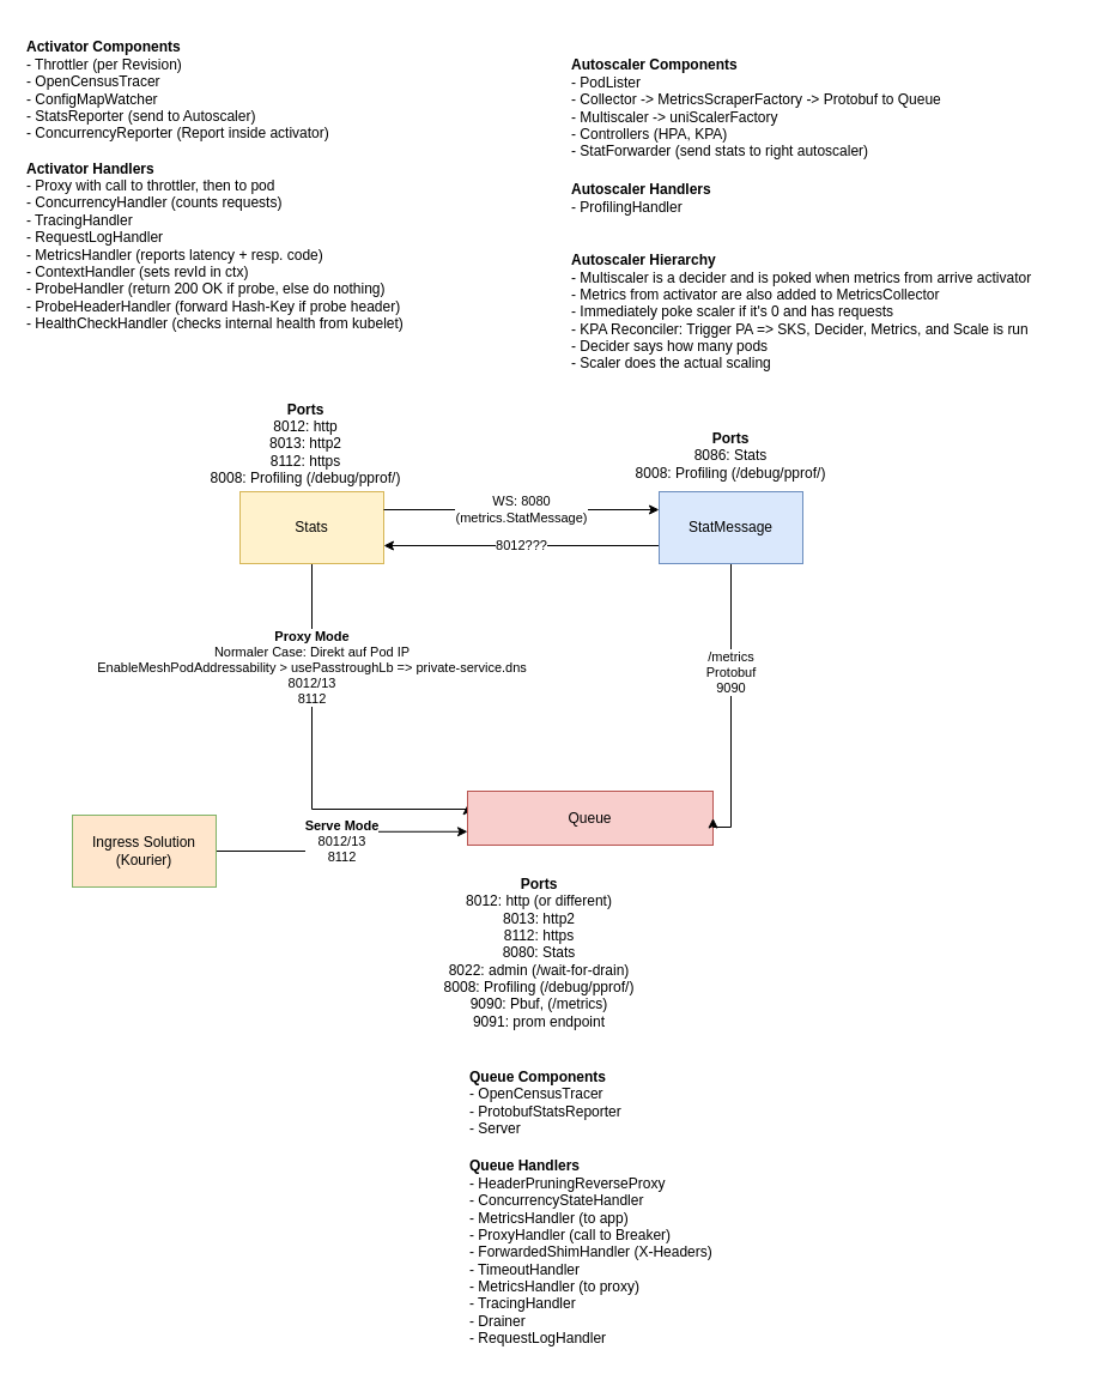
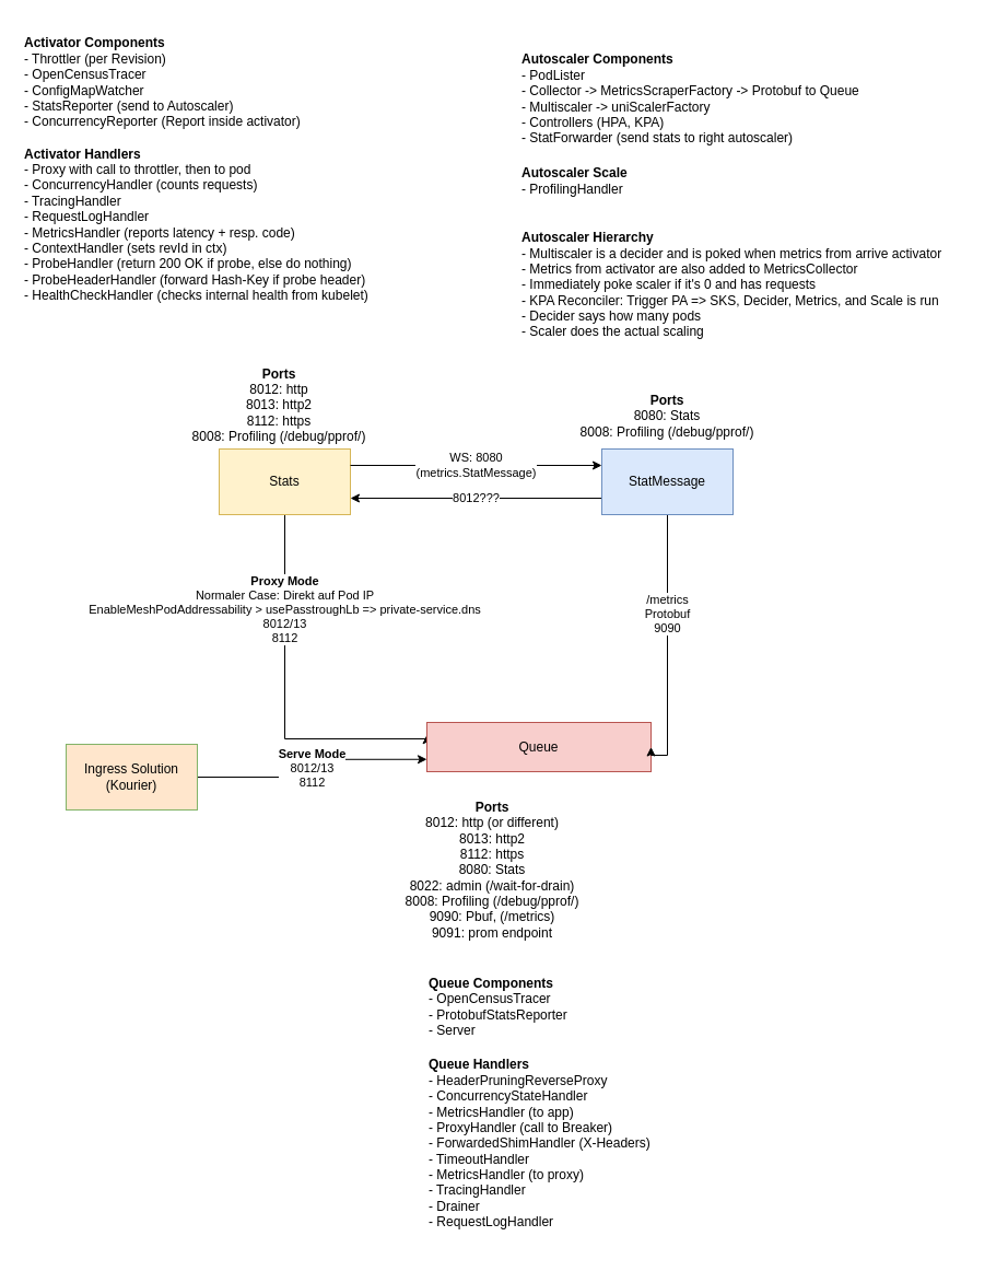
- <mxCell id="12" value="&lt;b&gt;Autoscaler Handlers&lt;br&gt;&lt;/b&gt;- ProfilingHandler" style="text;html=1;strokeColor=none;fillColor=none;align=left;verticalAlign=middle;whiteSpace=wrap;rounded=0;" parent="1" vertex="1"><mxGeometry x="475" y="150" width="160" height="30" as="geometry" /></mxCell>
+ <mxCell id="12" value="&lt;b&gt;Autoscaler Scale&lt;br&gt;&lt;/b&gt;- ProfilingHandler" style="text;html=1;strokeColor=none;fillColor=none;align=left;verticalAlign=middle;whiteSpace=wrap;rounded=0;" parent="1" vertex="1"><mxGeometry x="475" y="150" width="160" height="30" as="geometry" /></mxCell>
- <mxCell id="14" value="&lt;b&gt;Ports&lt;/b&gt;&lt;br&gt;8086: Stats&lt;br&gt;8008: Profiling (/debug/pprof/)" style="text;html=1;strokeColor=none;fillColor=none;align=center;verticalAlign=middle;whiteSpace=wrap;rounded=0;" parent="1" vertex="1"><mxGeometry x="475" y="340" width="270" height="80" as="geometry" /></mxCell>
+ <mxCell id="14" value="&lt;b&gt;Ports&lt;/b&gt;&lt;br&gt;8080: Stats&lt;br&gt;8008: Profiling (/debug/pprof/)" style="text;html=1;strokeColor=none;fillColor=none;align=center;verticalAlign=middle;whiteSpace=wrap;rounded=0;" parent="1" vertex="1"><mxGeometry x="475" y="340" width="270" height="80" as="geometry" /></mxCell>
